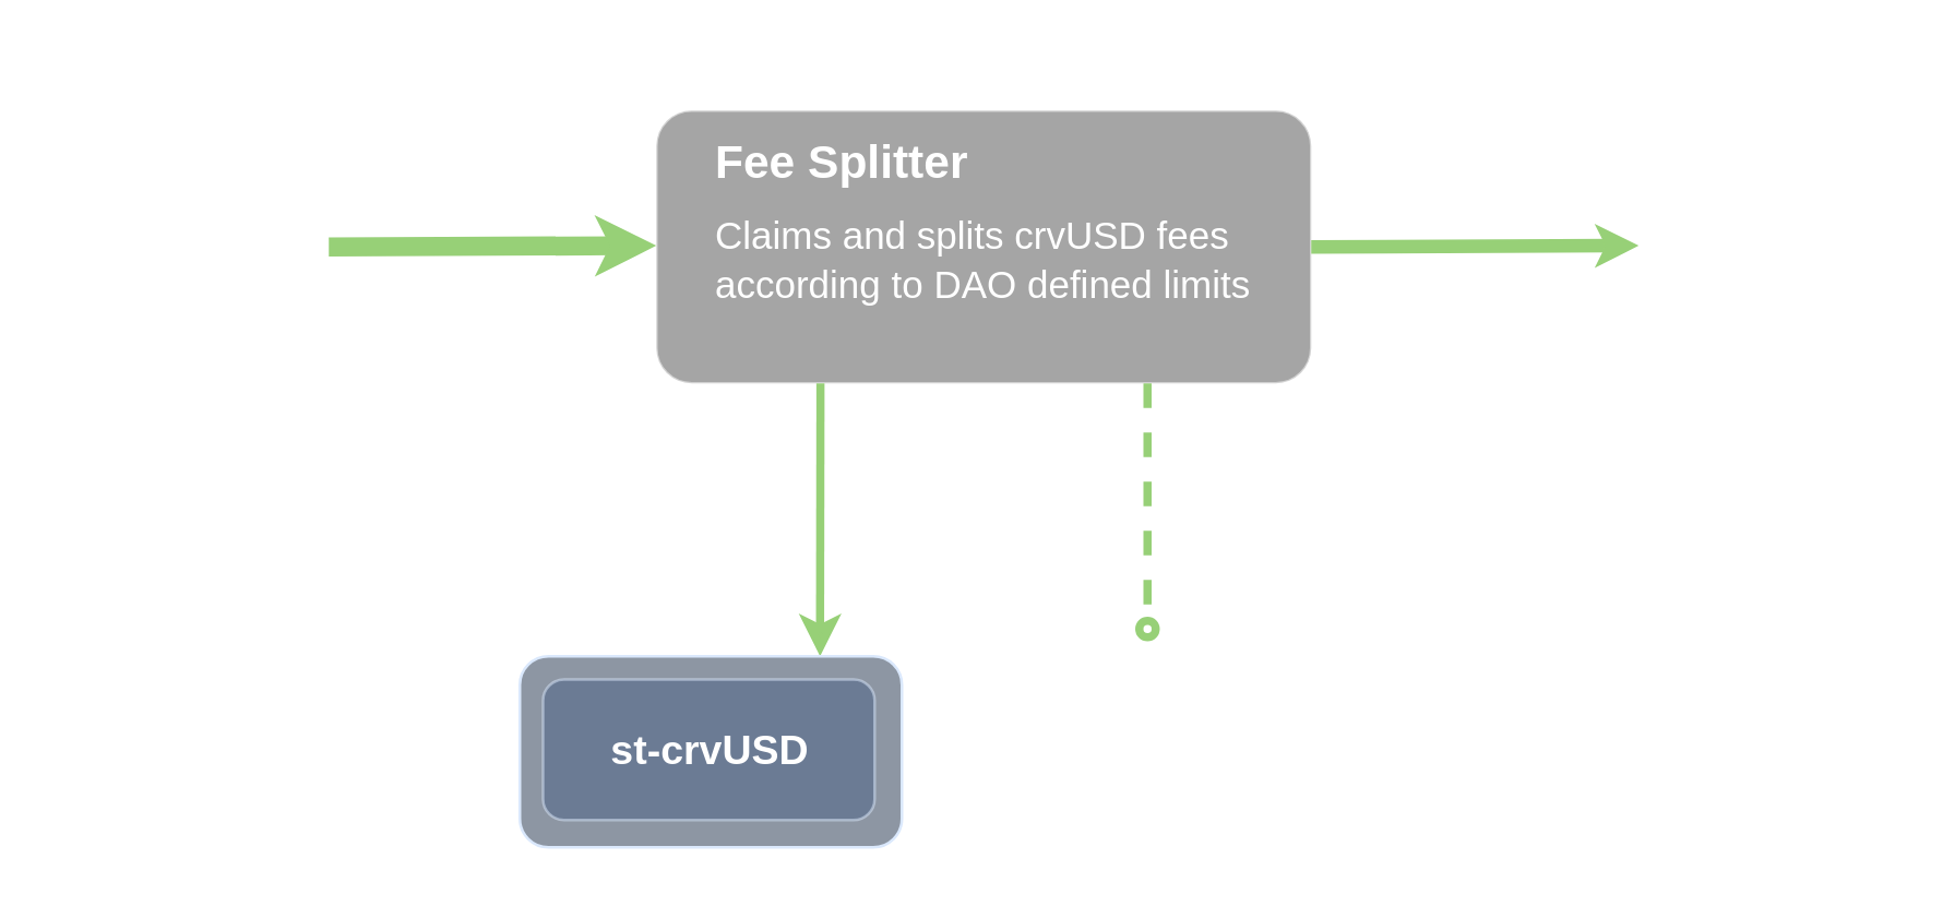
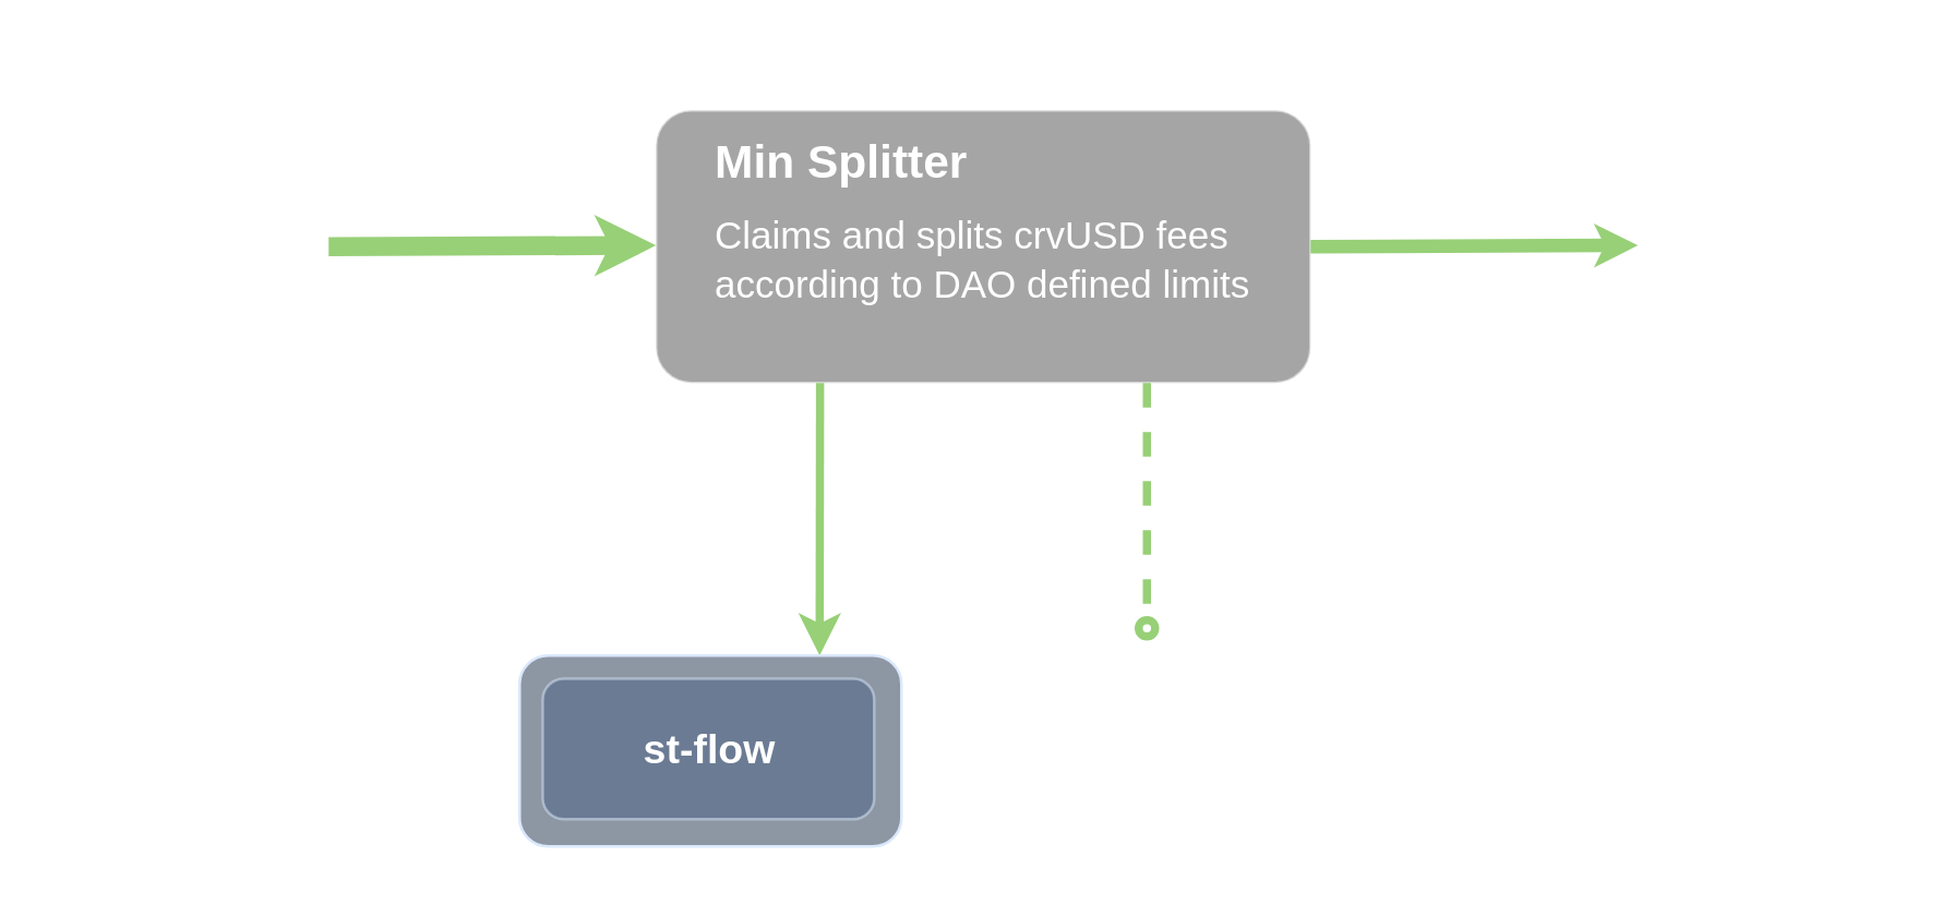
- <mxCell id="3" value="Fee Splitter" style="text;html=1;strokeColor=none;fillColor=none;align=left;verticalAlign=middle;whiteSpace=wrap;rounded=0;fontSize=17;fontStyle=1;fontColor=#FFFFFF;" parent="1" vertex="1"><mxGeometry x="260" y="40" width="170" height="40" as="geometry" /></mxCell>
+ <mxCell id="3" value="Min Splitter" style="text;html=1;strokeColor=none;fillColor=none;align=left;verticalAlign=middle;whiteSpace=wrap;rounded=0;fontSize=17;fontStyle=1;fontColor=#FFFFFF;" parent="1" vertex="1"><mxGeometry x="260" y="40" width="170" height="40" as="geometry" /></mxCell>
- <mxCell id="8" value="&lt;font style=&quot;font-size: 15px;&quot;&gt;&lt;b&gt;st-crvUSD&lt;br&gt;&lt;/b&gt;&lt;/font&gt;" style="rounded=1;whiteSpace=wrap;html=1;fillColor=#4B6385;strokeColor=#DAE8FC;opacity=50;fontColor=#FFFFFF;" parent="1" vertex="1"><mxGeometry x="198.5" y="248.5" width="121.5" height="51.5" as="geometry" /></mxCell>
+ <mxCell id="8" value="&lt;font style=&quot;font-size: 15px;&quot;&gt;&lt;b&gt;st-flow&lt;br&gt;&lt;/b&gt;&lt;/font&gt;" style="rounded=1;whiteSpace=wrap;html=1;fillColor=#4B6385;strokeColor=#DAE8FC;opacity=50;fontColor=#FFFFFF;" parent="1" vertex="1"><mxGeometry x="198.5" y="248.5" width="121.5" height="51.5" as="geometry" /></mxCell>
